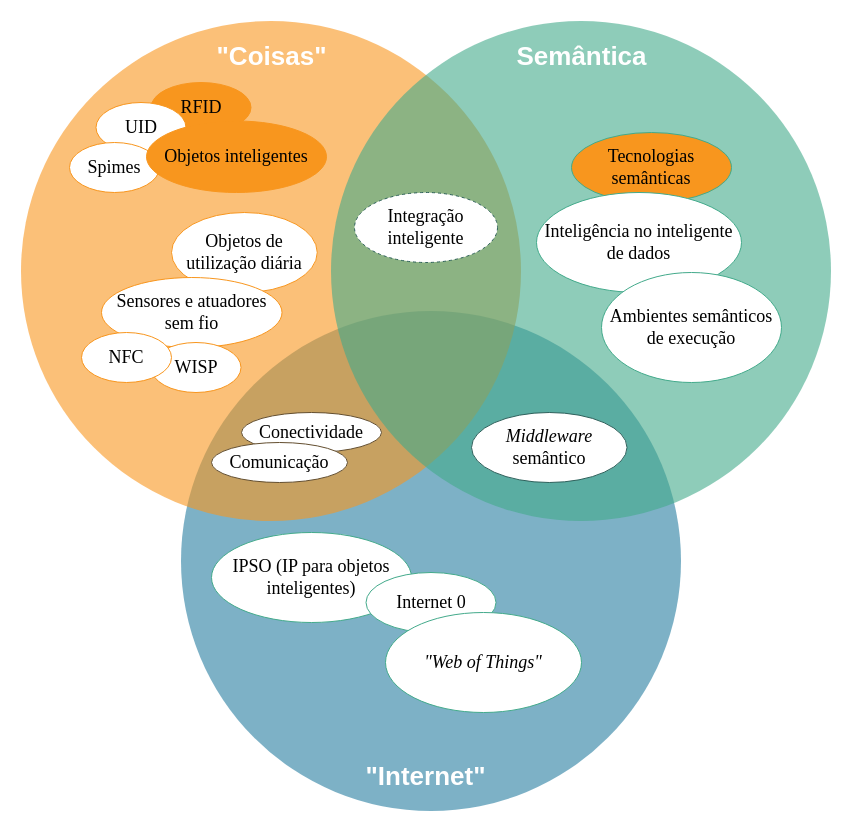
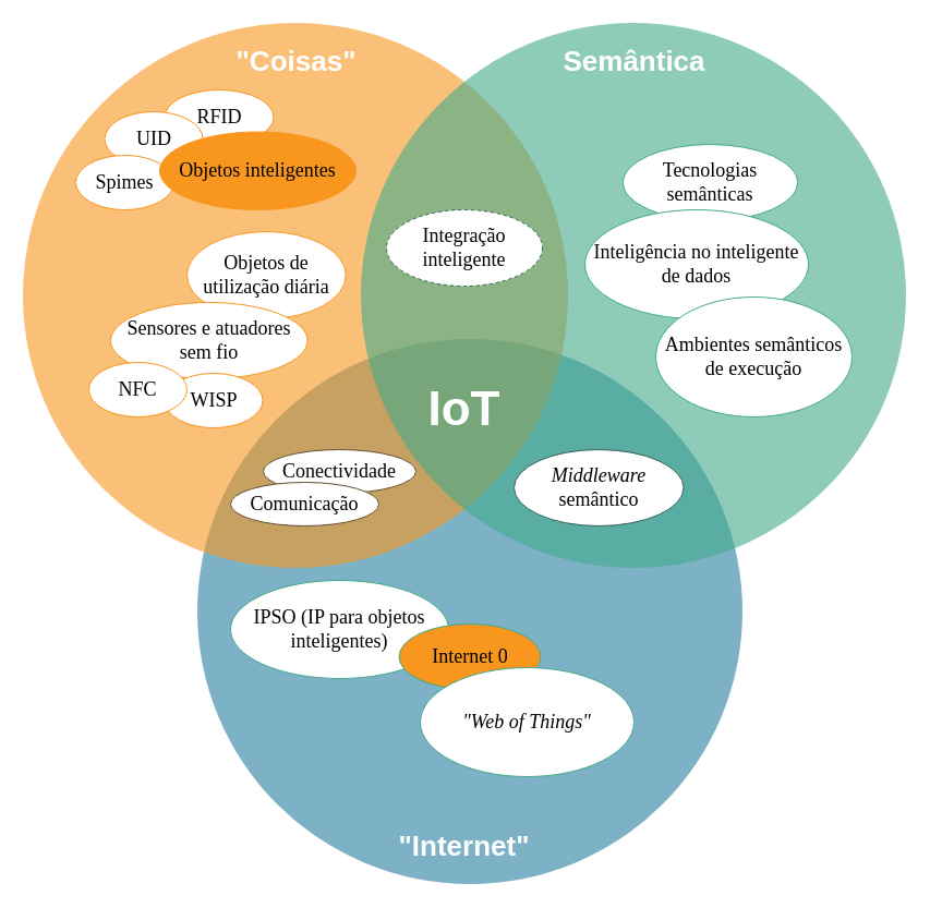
- <mxCell id="9" value="RFID" style="ellipse;whiteSpace=wrap;html=1;strokeColor=#F8961E;fontSize=18;fontFamily=Garamond;fillColor=#f8961e;" parent="1" vertex="1"><mxGeometry x="150.5" y="82" width="100" height="50" as="geometry" /></mxCell>
+ <mxCell id="9" value="RFID" style="ellipse;whiteSpace=wrap;html=1;strokeColor=#F8961E;fontSize=18;fontFamily=Garamond;" parent="1" vertex="1"><mxGeometry x="150.5" y="82" width="100" height="50" as="geometry" /></mxCell>
- <mxCell id="21" value="Tecnologias semânticas" style="ellipse;whiteSpace=wrap;html=1;strokeColor=#43AA8B;fontSize=18;fontFamily=Garamond;fillColor=#f8961e;" parent="1" vertex="1"><mxGeometry x="571" y="132" width="160" height="70" as="geometry" /></mxCell>
+ <mxCell id="21" value="Tecnologias semânticas" style="ellipse;whiteSpace=wrap;html=1;strokeColor=#43AA8B;fontSize=18;fontFamily=Garamond;" parent="1" vertex="1"><mxGeometry x="571" y="132" width="160" height="70" as="geometry" /></mxCell>
+ <mxCell id="8" value="&lt;span&gt;&lt;font style=&quot;font-size: 44px;&quot;&gt;IoT&lt;/font&gt;&lt;/span&gt;" style="text;align=center;html=1;fontColor=#FFFFFF;fontSize=16;strokeColor=none;fontStyle=1;fontFamily=Helvetica;" parent="1" vertex="1"><mxGeometry x="385" y="342" width="80.5" height="60" as="geometry" /></mxCell>
- <mxCell id="25" value="Internet 0" style="ellipse;whiteSpace=wrap;html=1;strokeColor=#43AA8B;fontSize=18;fontFamily=Garamond;" parent="1" vertex="1"><mxGeometry x="365.5" y="572" width="130" height="60" as="geometry" /></mxCell>
+ <mxCell id="25" value="Internet 0" style="ellipse;whiteSpace=wrap;html=1;strokeColor=#43AA8B;fontSize=18;fontFamily=Garamond;fillColor=#f8961e;" parent="1" vertex="1"><mxGeometry x="365.5" y="572" width="130" height="60" as="geometry" /></mxCell>
